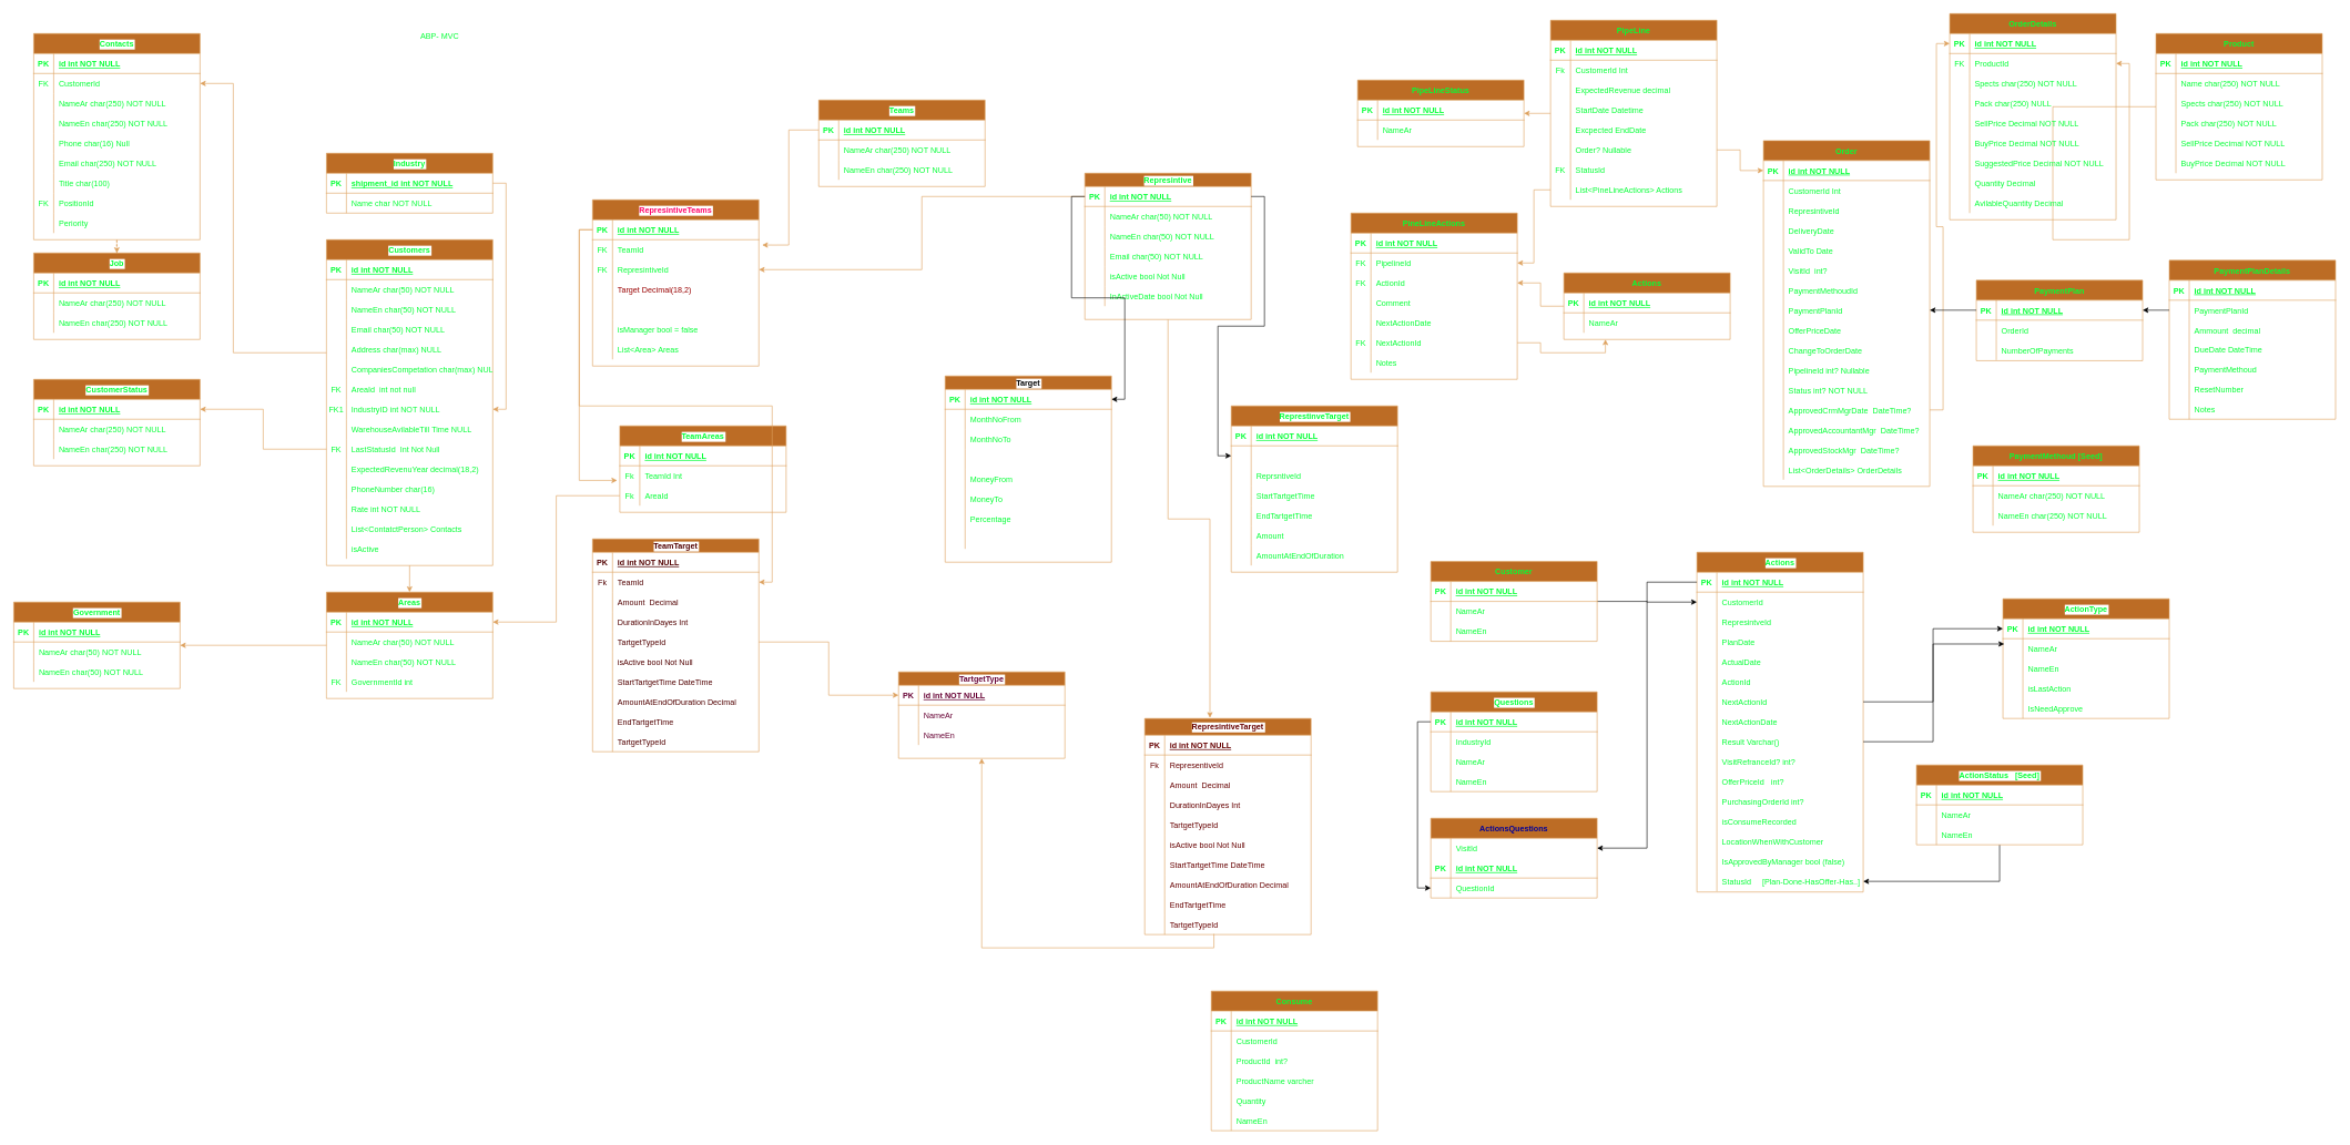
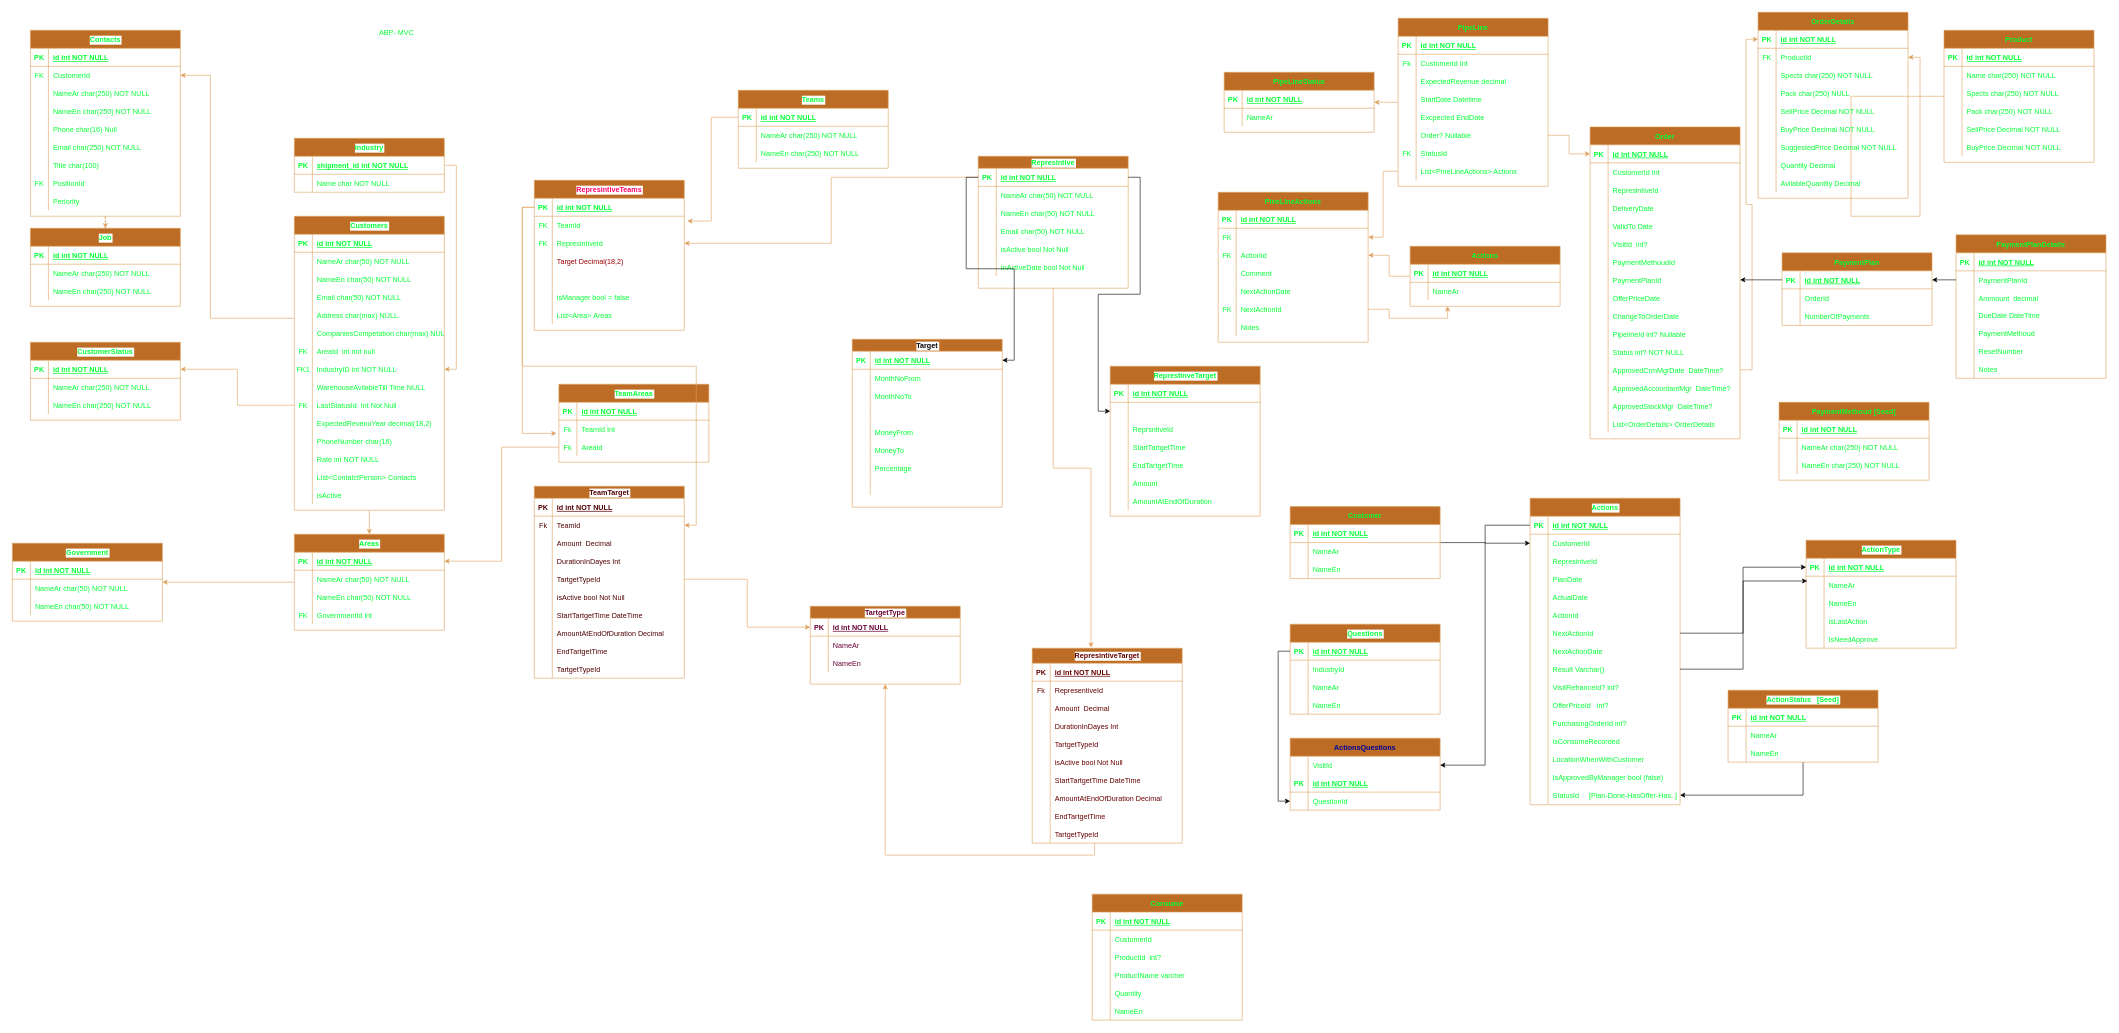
- <mxCell id="397" value="PipelineId" style="shape=partialRectangle;overflow=hidden;connectable=0;fillColor=none;top=0;left=0;bottom=0;right=0;align=left;spacingLeft=6;labelBackgroundColor=none;strokeColor=#DDA15E;fontColor=#03FF35;" parent="395" vertex="1"><mxGeometry x="30" width="220" height="30" as="geometry"><mxRectangle width="220" height="30" as="alternateBounds" /></mxGeometry></mxCell>
